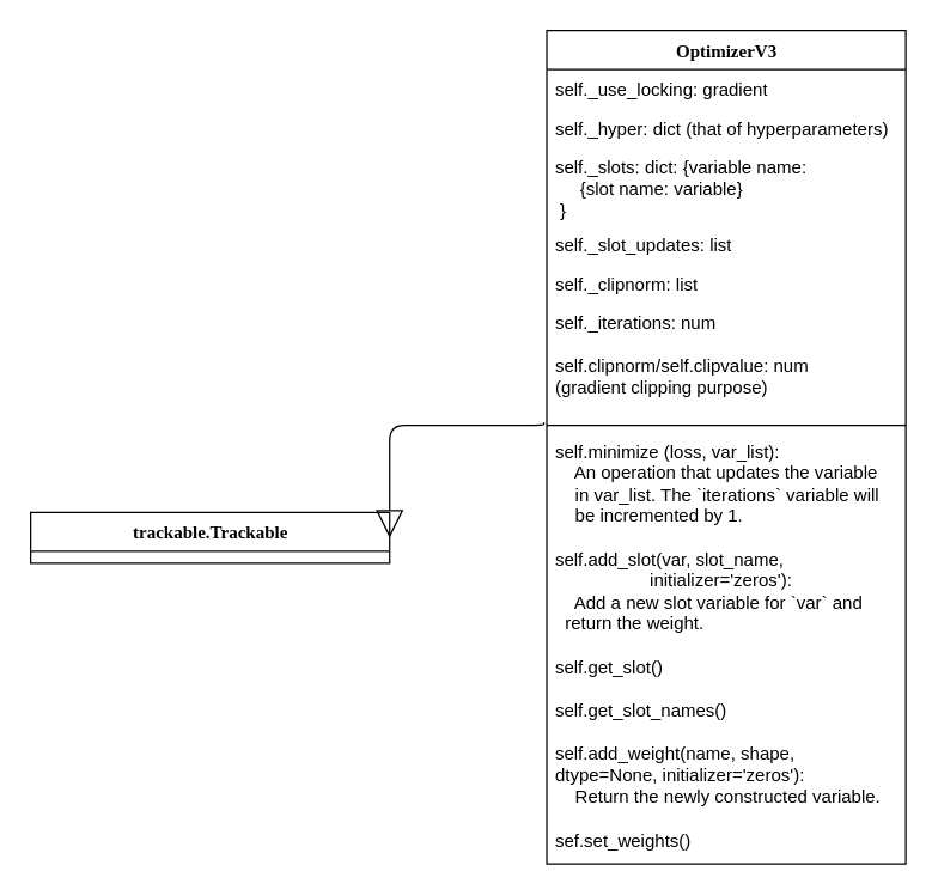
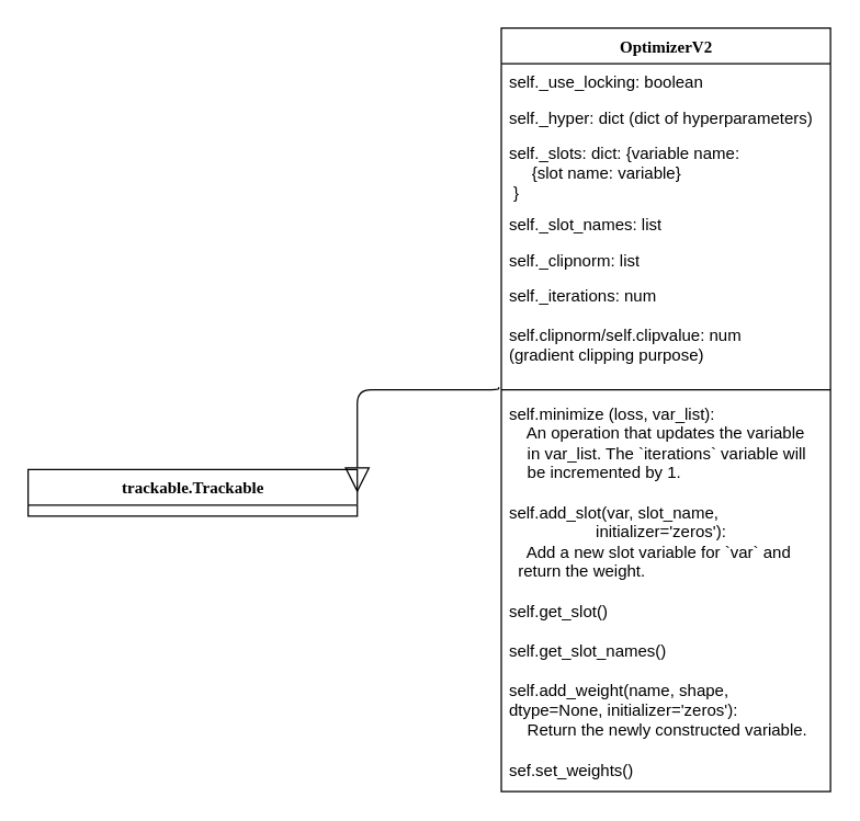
- <mxCell id="2" value="OptimizerV3" style="swimlane;html=1;fontStyle=1;align=center;verticalAlign=top;childLayout=stackLayout;horizontal=1;startSize=26;horizontalStack=0;resizeParent=1;resizeLast=0;collapsible=1;marginBottom=0;swimlaneFillColor=#ffffff;rounded=0;shadow=0;comic=0;labelBackgroundColor=none;strokeWidth=1;fillColor=none;fontFamily=Verdana;fontSize=12" parent="1" vertex="1"><mxGeometry x="365" y="20" width="240" height="557" as="geometry" /></mxCell>
+ <mxCell id="2" value="OptimizerV2" style="swimlane;html=1;fontStyle=1;align=center;verticalAlign=top;childLayout=stackLayout;horizontal=1;startSize=26;horizontalStack=0;resizeParent=1;resizeLast=0;collapsible=1;marginBottom=0;swimlaneFillColor=#ffffff;rounded=0;shadow=0;comic=0;labelBackgroundColor=none;strokeWidth=1;fillColor=none;fontFamily=Verdana;fontSize=12" parent="1" vertex="1"><mxGeometry x="365" y="20" width="240" height="557" as="geometry" /></mxCell>
- <mxCell id="3" value="self._use_locking: gradient" style="text;html=1;strokeColor=none;fillColor=none;align=left;verticalAlign=top;spacingLeft=4;spacingRight=4;whiteSpace=wrap;overflow=hidden;rotatable=0;points=[[0,0.5],[1,0.5]];portConstraint=eastwest;" parent="2" vertex="1"><mxGeometry y="26" width="240" height="26" as="geometry" /></mxCell>
+ <mxCell id="3" value="self._use_locking: boolean" style="text;html=1;strokeColor=none;fillColor=none;align=left;verticalAlign=top;spacingLeft=4;spacingRight=4;whiteSpace=wrap;overflow=hidden;rotatable=0;points=[[0,0.5],[1,0.5]];portConstraint=eastwest;" parent="2" vertex="1"><mxGeometry y="26" width="240" height="26" as="geometry" /></mxCell>
- <mxCell id="4" value="self._hyper: dict (that of hyperparameters)" style="text;html=1;strokeColor=none;fillColor=none;align=left;verticalAlign=top;spacingLeft=4;spacingRight=4;whiteSpace=wrap;overflow=hidden;rotatable=0;points=[[0,0.5],[1,0.5]];portConstraint=eastwest;" parent="2" vertex="1"><mxGeometry y="52" width="240" height="26" as="geometry" /></mxCell>
+ <mxCell id="4" value="self._hyper: dict (dict of hyperparameters)" style="text;html=1;strokeColor=none;fillColor=none;align=left;verticalAlign=top;spacingLeft=4;spacingRight=4;whiteSpace=wrap;overflow=hidden;rotatable=0;points=[[0,0.5],[1,0.5]];portConstraint=eastwest;" parent="2" vertex="1"><mxGeometry y="52" width="240" height="26" as="geometry" /></mxCell>
- <mxCell id="6" value="self._slot_updates: list" style="text;html=1;strokeColor=none;fillColor=none;align=left;verticalAlign=top;spacingLeft=4;spacingRight=4;whiteSpace=wrap;overflow=hidden;rotatable=0;points=[[0,0.5],[1,0.5]];portConstraint=eastwest;" parent="2" vertex="1"><mxGeometry y="130" width="240" height="26" as="geometry" /></mxCell>
+ <mxCell id="6" value="self._slot_names: list" style="text;html=1;strokeColor=none;fillColor=none;align=left;verticalAlign=top;spacingLeft=4;spacingRight=4;whiteSpace=wrap;overflow=hidden;rotatable=0;points=[[0,0.5],[1,0.5]];portConstraint=eastwest;" parent="2" vertex="1"><mxGeometry y="130" width="240" height="26" as="geometry" /></mxCell>
